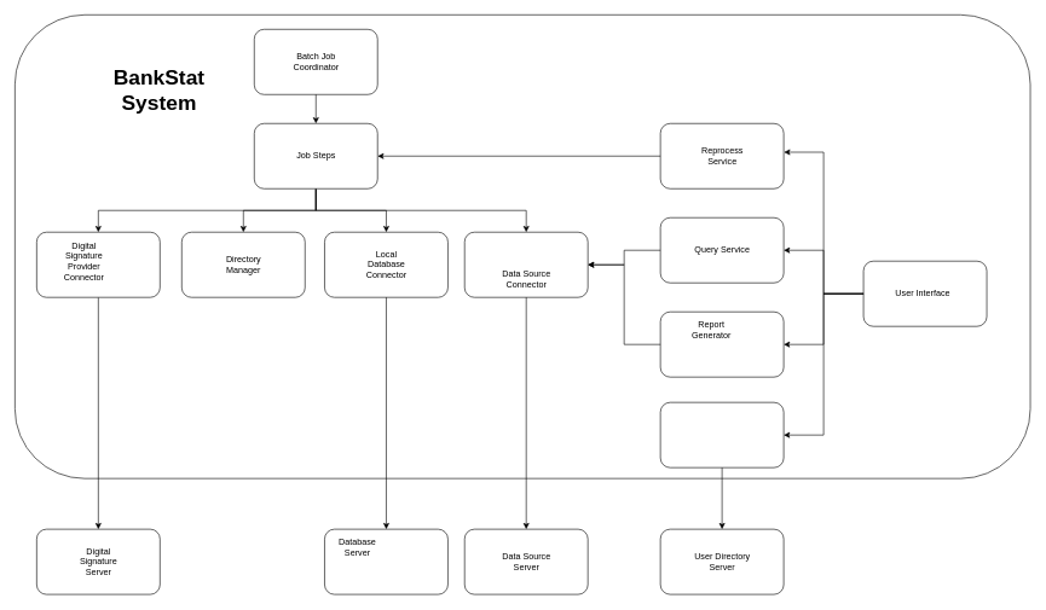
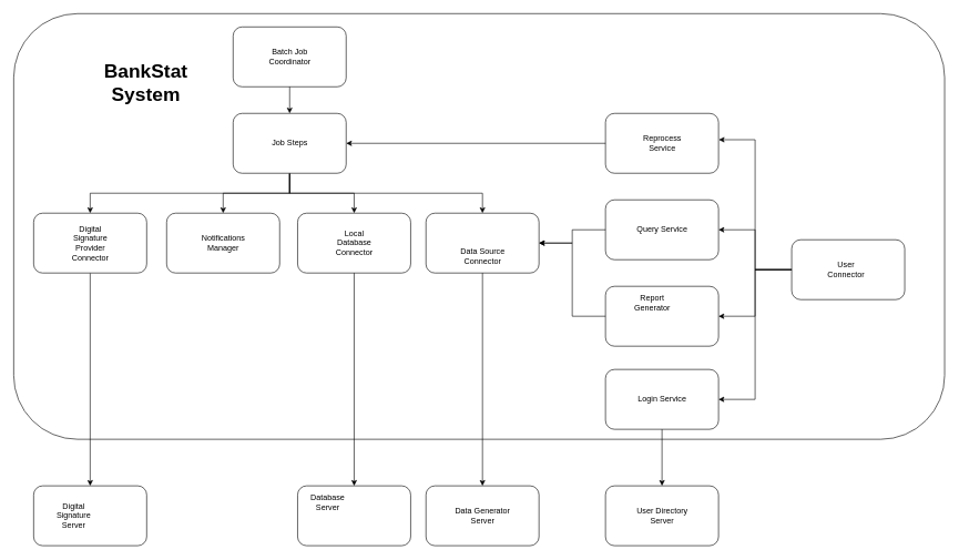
- <mxCell id="34" value="Digital Signature Provider Connector" style="text;html=1;align=center;verticalAlign=middle;whiteSpace=wrap;rounded=0;" parent="32" vertex="1"><mxGeometry x="22.5" y="17.5" width="85" height="45" as="geometry" /></mxCell>
+ <mxCell id="34" value="Digital Signature Provider Connector" style="text;html=1;align=center;verticalAlign=middle;whiteSpace=wrap;rounded=0;" parent="32" vertex="1"><mxGeometry x="42.5" y="22.5" width="85" height="45" as="geometry" /></mxCell>
- <mxCell id="31" value="Directory Manager" style="text;html=1;align=center;verticalAlign=middle;whiteSpace=wrap;rounded=0;" parent="29" vertex="1"><mxGeometry x="42.5" y="22.5" width="85" height="45" as="geometry" /></mxCell>
+ <mxCell id="31" value="Notifications Manager" style="text;html=1;align=center;verticalAlign=middle;whiteSpace=wrap;rounded=0;" parent="29" vertex="1"><mxGeometry x="42.5" y="22.5" width="85" height="45" as="geometry" /></mxCell>
- <mxCell id="16" value="User Interface" style="text;html=1;align=center;verticalAlign=middle;whiteSpace=wrap;rounded=0;" parent="14" vertex="1"><mxGeometry x="42.5" y="22.5" width="77.5" height="45" as="geometry" /></mxCell>
+ <mxCell id="16" value="User Connector" style="text;html=1;align=center;verticalAlign=middle;whiteSpace=wrap;rounded=0;" parent="14" vertex="1"><mxGeometry x="42.5" y="22.5" width="77.5" height="45" as="geometry" /></mxCell>
+ <mxCell id="25" value="Login Service" style="text;html=1;align=center;verticalAlign=middle;whiteSpace=wrap;rounded=0;" parent="23" vertex="1"><mxGeometry x="42.5" y="22.5" width="85" height="45" as="geometry" /></mxCell>
- <mxCell id="9" value="Digital Signature&lt;div&gt;Server&lt;/div&gt;" style="text;html=1;align=center;verticalAlign=middle;whiteSpace=wrap;rounded=0;" parent="7" vertex="1"><mxGeometry x="42.5" y="22.5" width="85" height="45" as="geometry" /></mxCell>
+ <mxCell id="9" value="Digital Signature&lt;div&gt;Server&lt;/div&gt;" style="text;html=1;align=center;verticalAlign=middle;whiteSpace=wrap;rounded=0;" parent="7" vertex="1"><mxGeometry x="17.5" y="22.5" width="85" height="45" as="geometry" /></mxCell>
- <mxCell id="13" value="Data Source Server" style="text;html=1;align=center;verticalAlign=middle;whiteSpace=wrap;rounded=0;" parent="11" vertex="1"><mxGeometry x="42.5" y="22.5" width="85" height="45" as="geometry" /></mxCell>
+ <mxCell id="13" value="Data Generator Server" style="text;html=1;align=center;verticalAlign=middle;whiteSpace=wrap;rounded=0;" parent="11" vertex="1"><mxGeometry x="42.5" y="22.5" width="85" height="45" as="geometry" /></mxCell>
